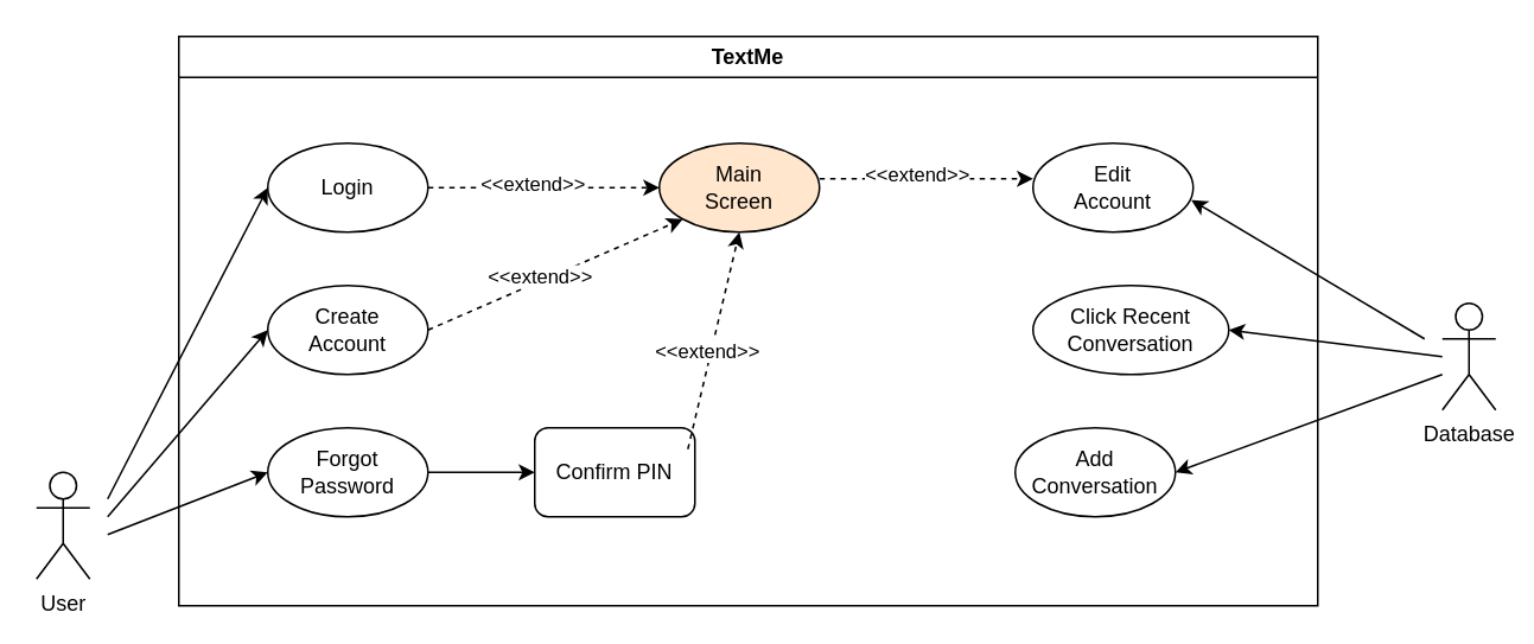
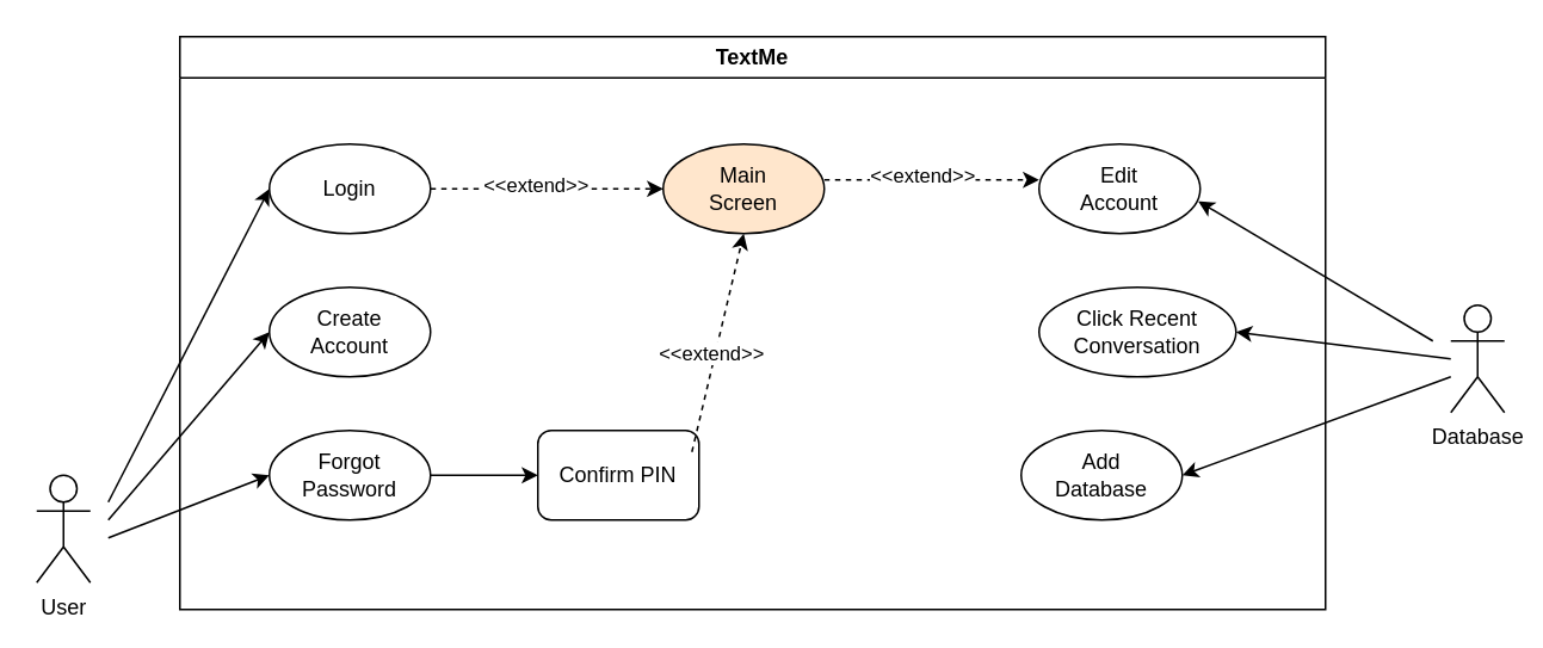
- <mxCell id="9" value="" style="endArrow=classic;html=1;rounded=0;exitX=1;exitY=0.5;exitDx=0;exitDy=0;dashed=1;entryX=0;entryY=1;entryDx=0;entryDy=0;" edge="1" parent="2" source="4" target="8"><mxGeometry width="50" height="50" relative="1" as="geometry"><mxPoint x="150" y="95" as="sourcePoint" /><mxPoint x="280" y="95" as="targetPoint" /></mxGeometry></mxCell>
- <mxCell id="10" value="&amp;lt;&amp;lt;extend&amp;gt;&amp;gt;" style="edgeLabel;html=1;align=center;verticalAlign=middle;resizable=0;points=[];" vertex="1" connectable="0" parent="9"><mxGeometry x="-0.108" y="3" relative="1" as="geometry"><mxPoint as="offset" /></mxGeometry></mxCell>
- <mxCell id="18" value="Add&lt;br&gt;Conversation" style="ellipse;whiteSpace=wrap;html=1;" vertex="1" parent="2"><mxGeometry x="470" y="220" width="90" height="50" as="geometry" /></mxCell>
+ <mxCell id="18" value="Add&lt;br&gt;Database" style="ellipse;whiteSpace=wrap;html=1;" vertex="1" parent="2"><mxGeometry x="470" y="220" width="90" height="50" as="geometry" /></mxCell>
